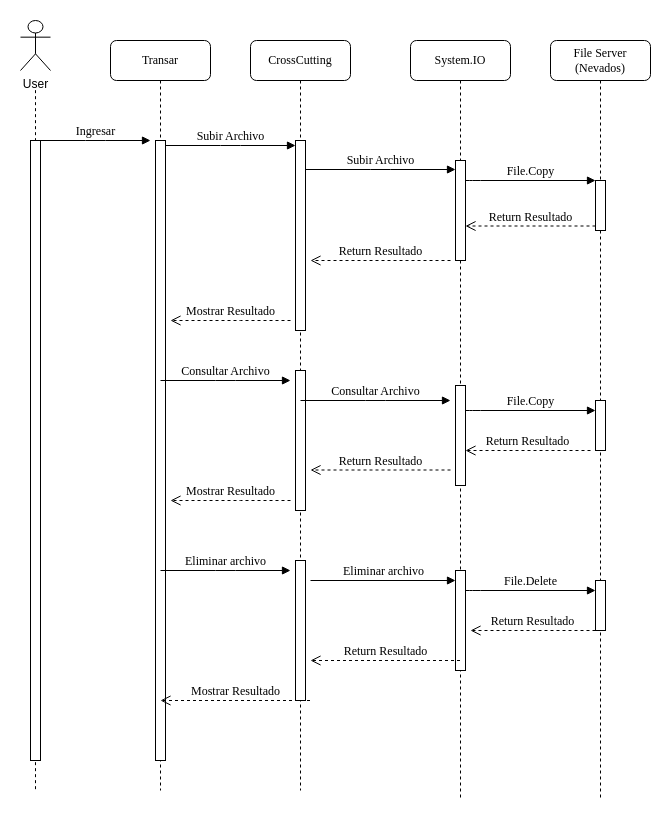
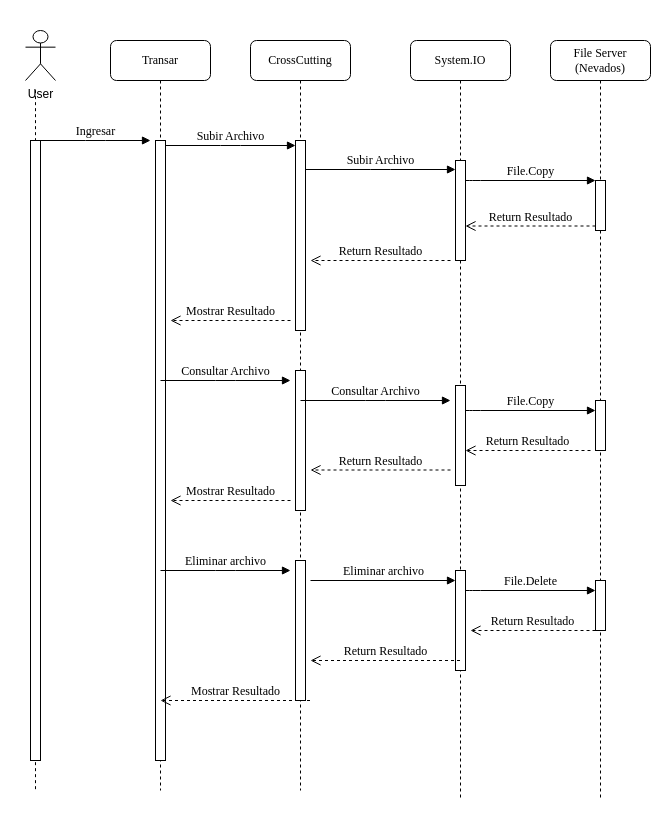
- <mxCell id="34" value="User" style="shape=umlActor;verticalLabelPosition=bottom;labelBackgroundColor=#ffffff;verticalAlign=top;html=1;outlineConnect=0;" vertex="1" parent="1"><mxGeometry x="20" y="20" width="30" height="50" as="geometry" /></mxCell>
+ <mxCell id="34" value="User" style="shape=umlActor;verticalLabelPosition=bottom;labelBackgroundColor=#ffffff;verticalAlign=top;html=1;outlineConnect=0;" vertex="1" parent="1"><mxGeometry x="25" y="30" width="30" height="50" as="geometry" /></mxCell>
